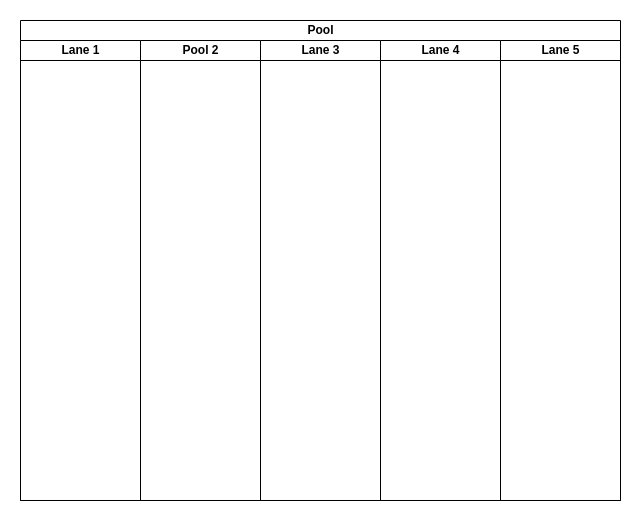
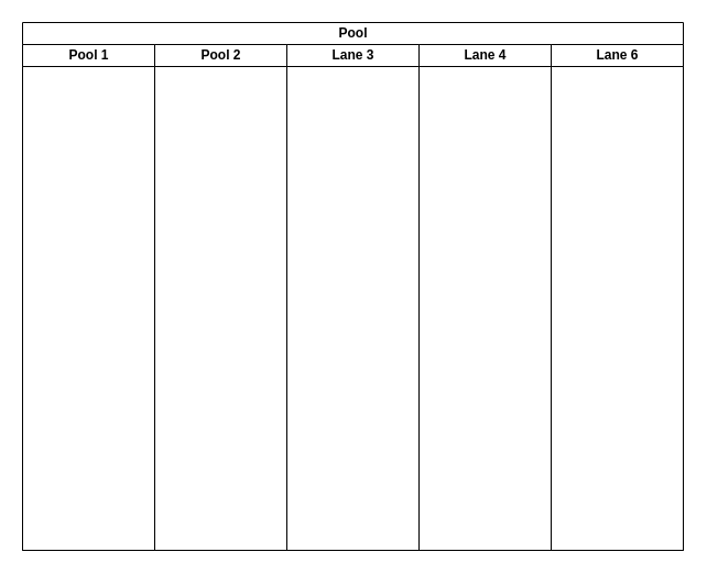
- <mxCell id="3" value="Lane 1" style="swimlane;startSize=20;html=1;" vertex="1" parent="2"><mxGeometry y="20" width="120" height="460" as="geometry" /></mxCell>
+ <mxCell id="3" value="Pool 1" style="swimlane;startSize=20;html=1;" vertex="1" parent="2"><mxGeometry y="20" width="120" height="460" as="geometry" /></mxCell>
- <mxCell id="7" value="Lane 5" style="swimlane;startSize=20;html=1;" vertex="1" parent="2"><mxGeometry x="480" y="20" width="120" height="460" as="geometry" /></mxCell>
+ <mxCell id="7" value="Lane 6" style="swimlane;startSize=20;html=1;" vertex="1" parent="2"><mxGeometry x="480" y="20" width="120" height="460" as="geometry" /></mxCell>
